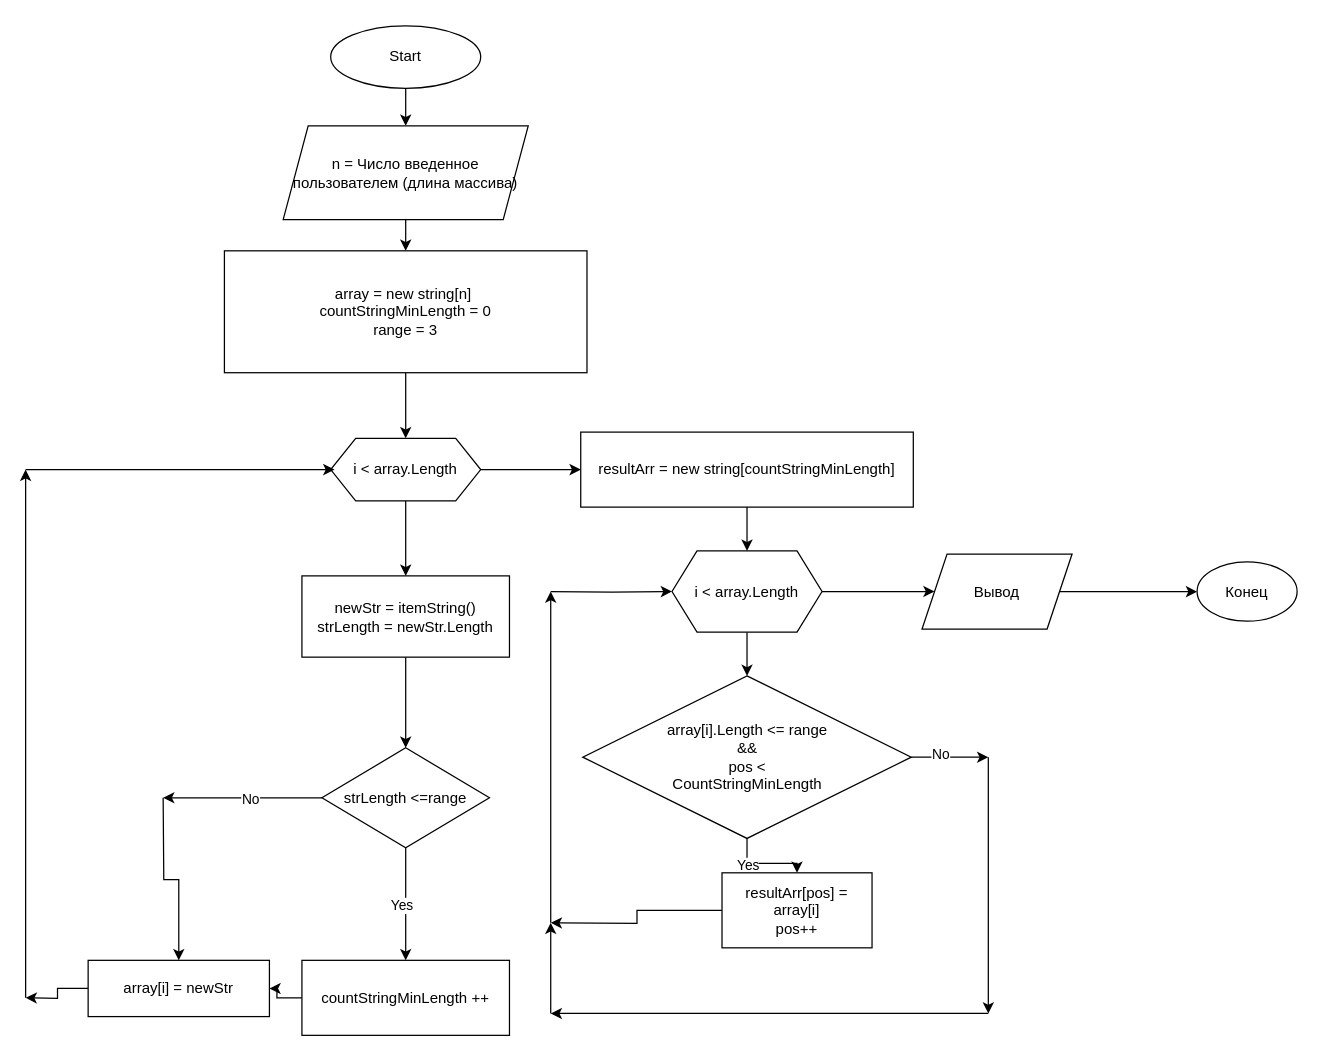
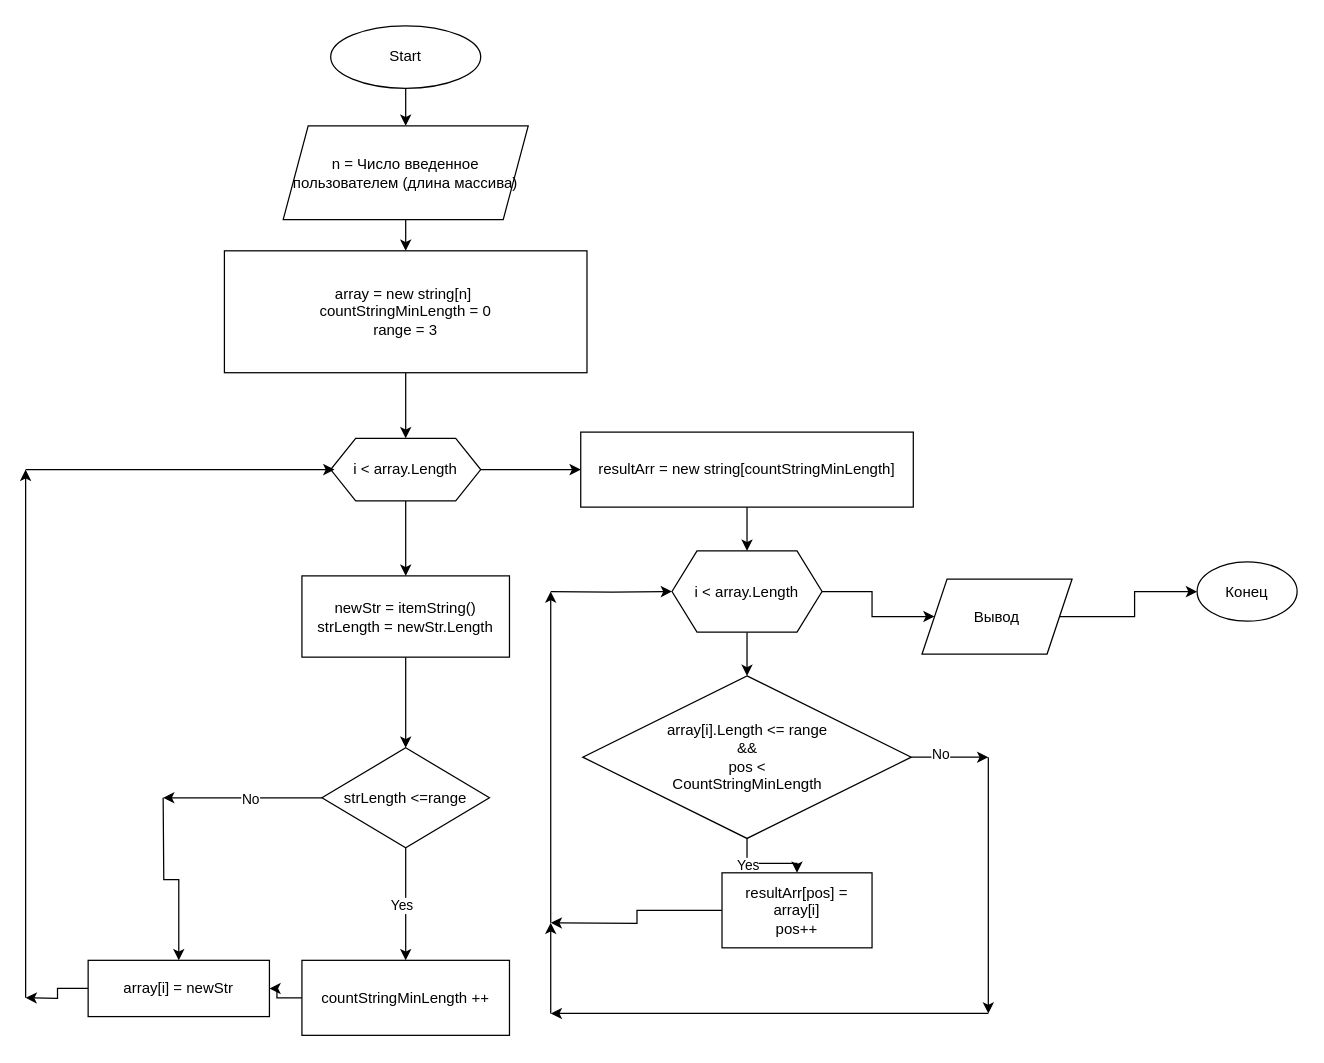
- <mxCell id="43" value="Вывод" style="shape=parallelogram;perimeter=parallelogramPerimeter;whiteSpace=wrap;html=1;fixedSize=1;" vertex="1" parent="1"><mxGeometry x="737" y="442.5" width="120" height="60" as="geometry" /></mxCell>
+ <mxCell id="43" value="Вывод" style="shape=parallelogram;perimeter=parallelogramPerimeter;whiteSpace=wrap;html=1;fixedSize=1;" vertex="1" parent="1"><mxGeometry x="737" y="462.5" width="120" height="60" as="geometry" /></mxCell>
